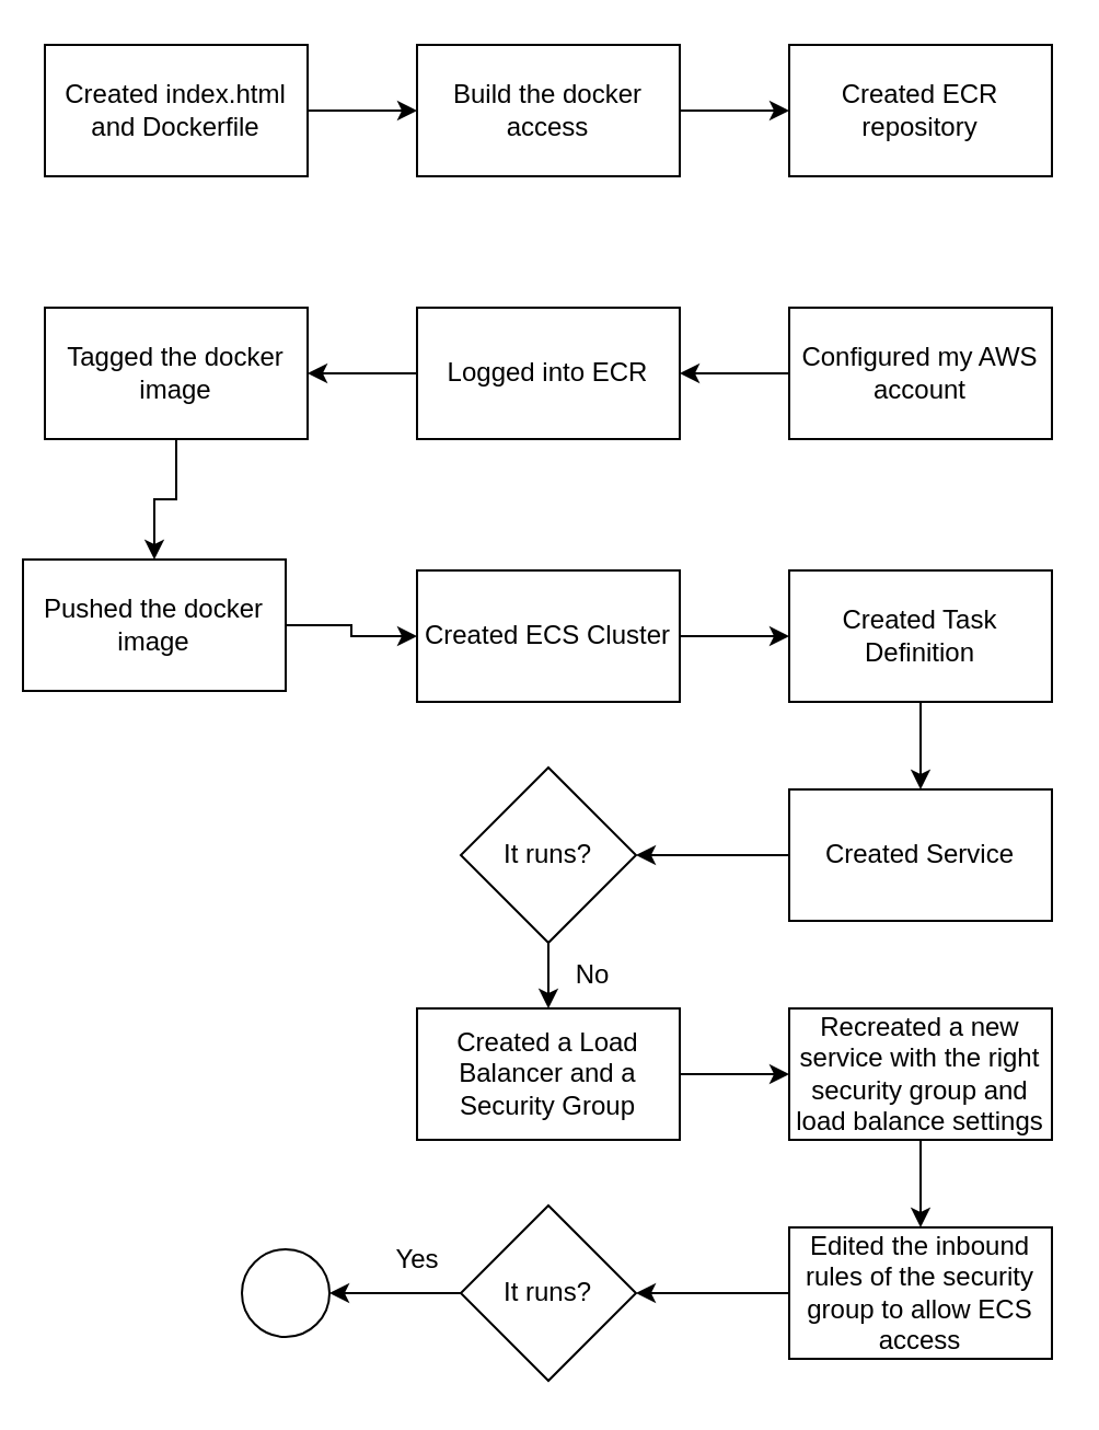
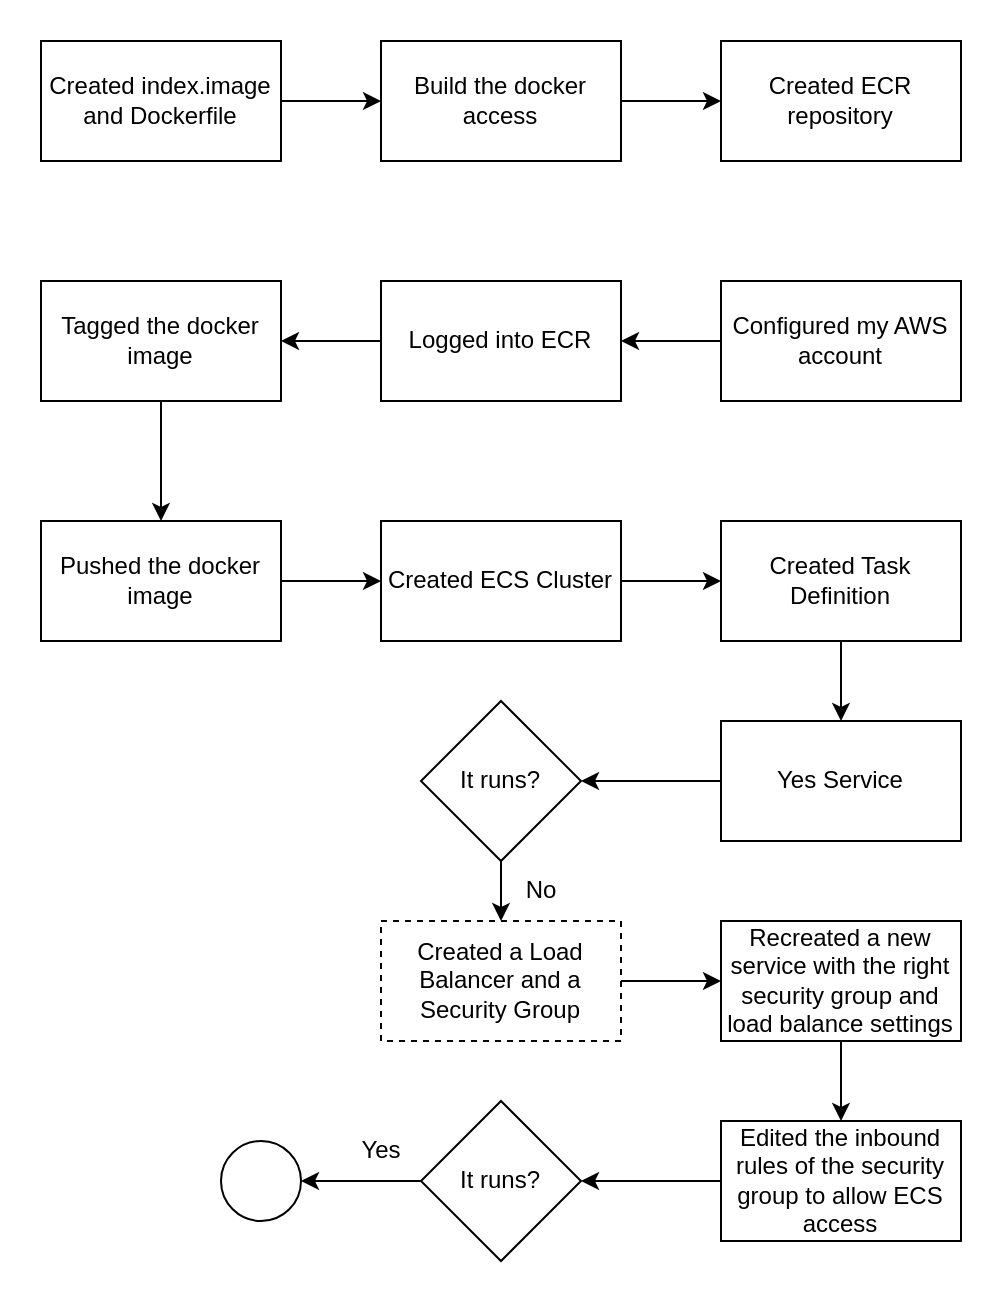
- <mxCell id="3" value="Created index.html&lt;br&gt;and Dockerfile" style="rounded=0;whiteSpace=wrap;html=1;" parent="1" vertex="1"><mxGeometry x="20" y="20" width="120" height="60" as="geometry" /></mxCell>
+ <mxCell id="3" value="Created index.image&lt;br&gt;and Dockerfile" style="rounded=0;whiteSpace=wrap;html=1;" parent="1" vertex="1"><mxGeometry x="20" y="20" width="120" height="60" as="geometry" /></mxCell>
- <mxCell id="14" value="Pushed the docker image" style="whiteSpace=wrap;html=1;rounded=0;" parent="1" vertex="1"><mxGeometry x="10" y="255.002" width="120" height="60" as="geometry" /></mxCell>
+ <mxCell id="14" value="Pushed the docker image" style="whiteSpace=wrap;html=1;rounded=0;" parent="1" vertex="1"><mxGeometry x="20" y="260.002" width="120" height="60" as="geometry" /></mxCell>
- <mxCell id="20" value="Created Service" style="whiteSpace=wrap;html=1;rounded=0;" parent="1" vertex="1"><mxGeometry x="360" y="360.002" width="120" height="60" as="geometry" /></mxCell>
+ <mxCell id="20" value="Yes Service" style="whiteSpace=wrap;html=1;rounded=0;" parent="1" vertex="1"><mxGeometry x="360" y="360.002" width="120" height="60" as="geometry" /></mxCell>
- <mxCell id="24" value="Created a Load Balancer and a Security Group" style="whiteSpace=wrap;html=1;rounded=0;" parent="1" vertex="1"><mxGeometry x="190" y="460.002" width="120" height="60" as="geometry" /></mxCell>
+ <mxCell id="24" value="Created a Load Balancer and a Security Group" style="whiteSpace=wrap;html=1;rounded=0;dashed=1;" parent="1" vertex="1"><mxGeometry x="190" y="460.002" width="120" height="60" as="geometry" /></mxCell>
